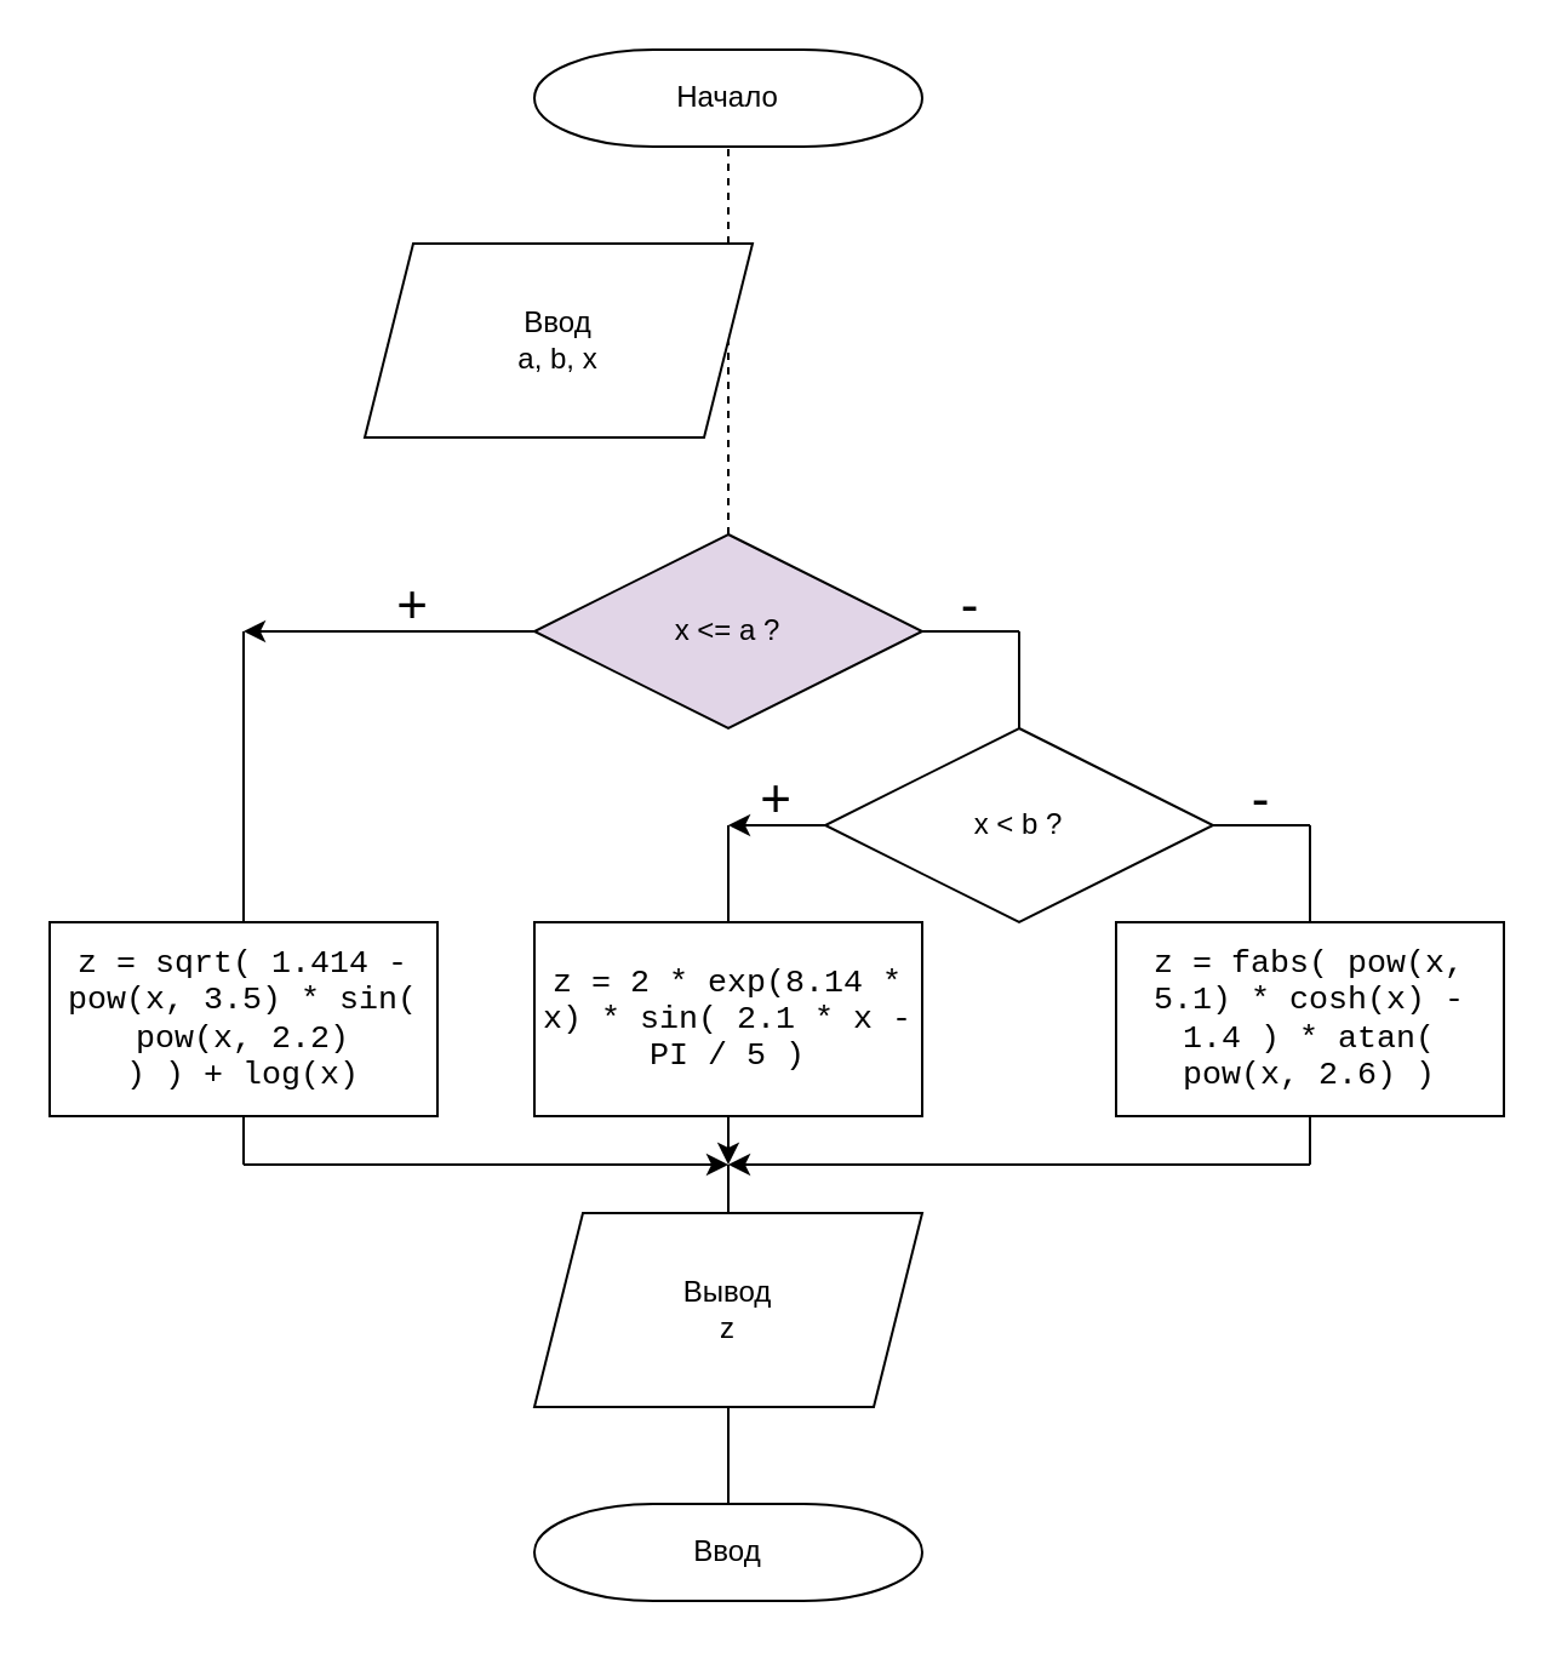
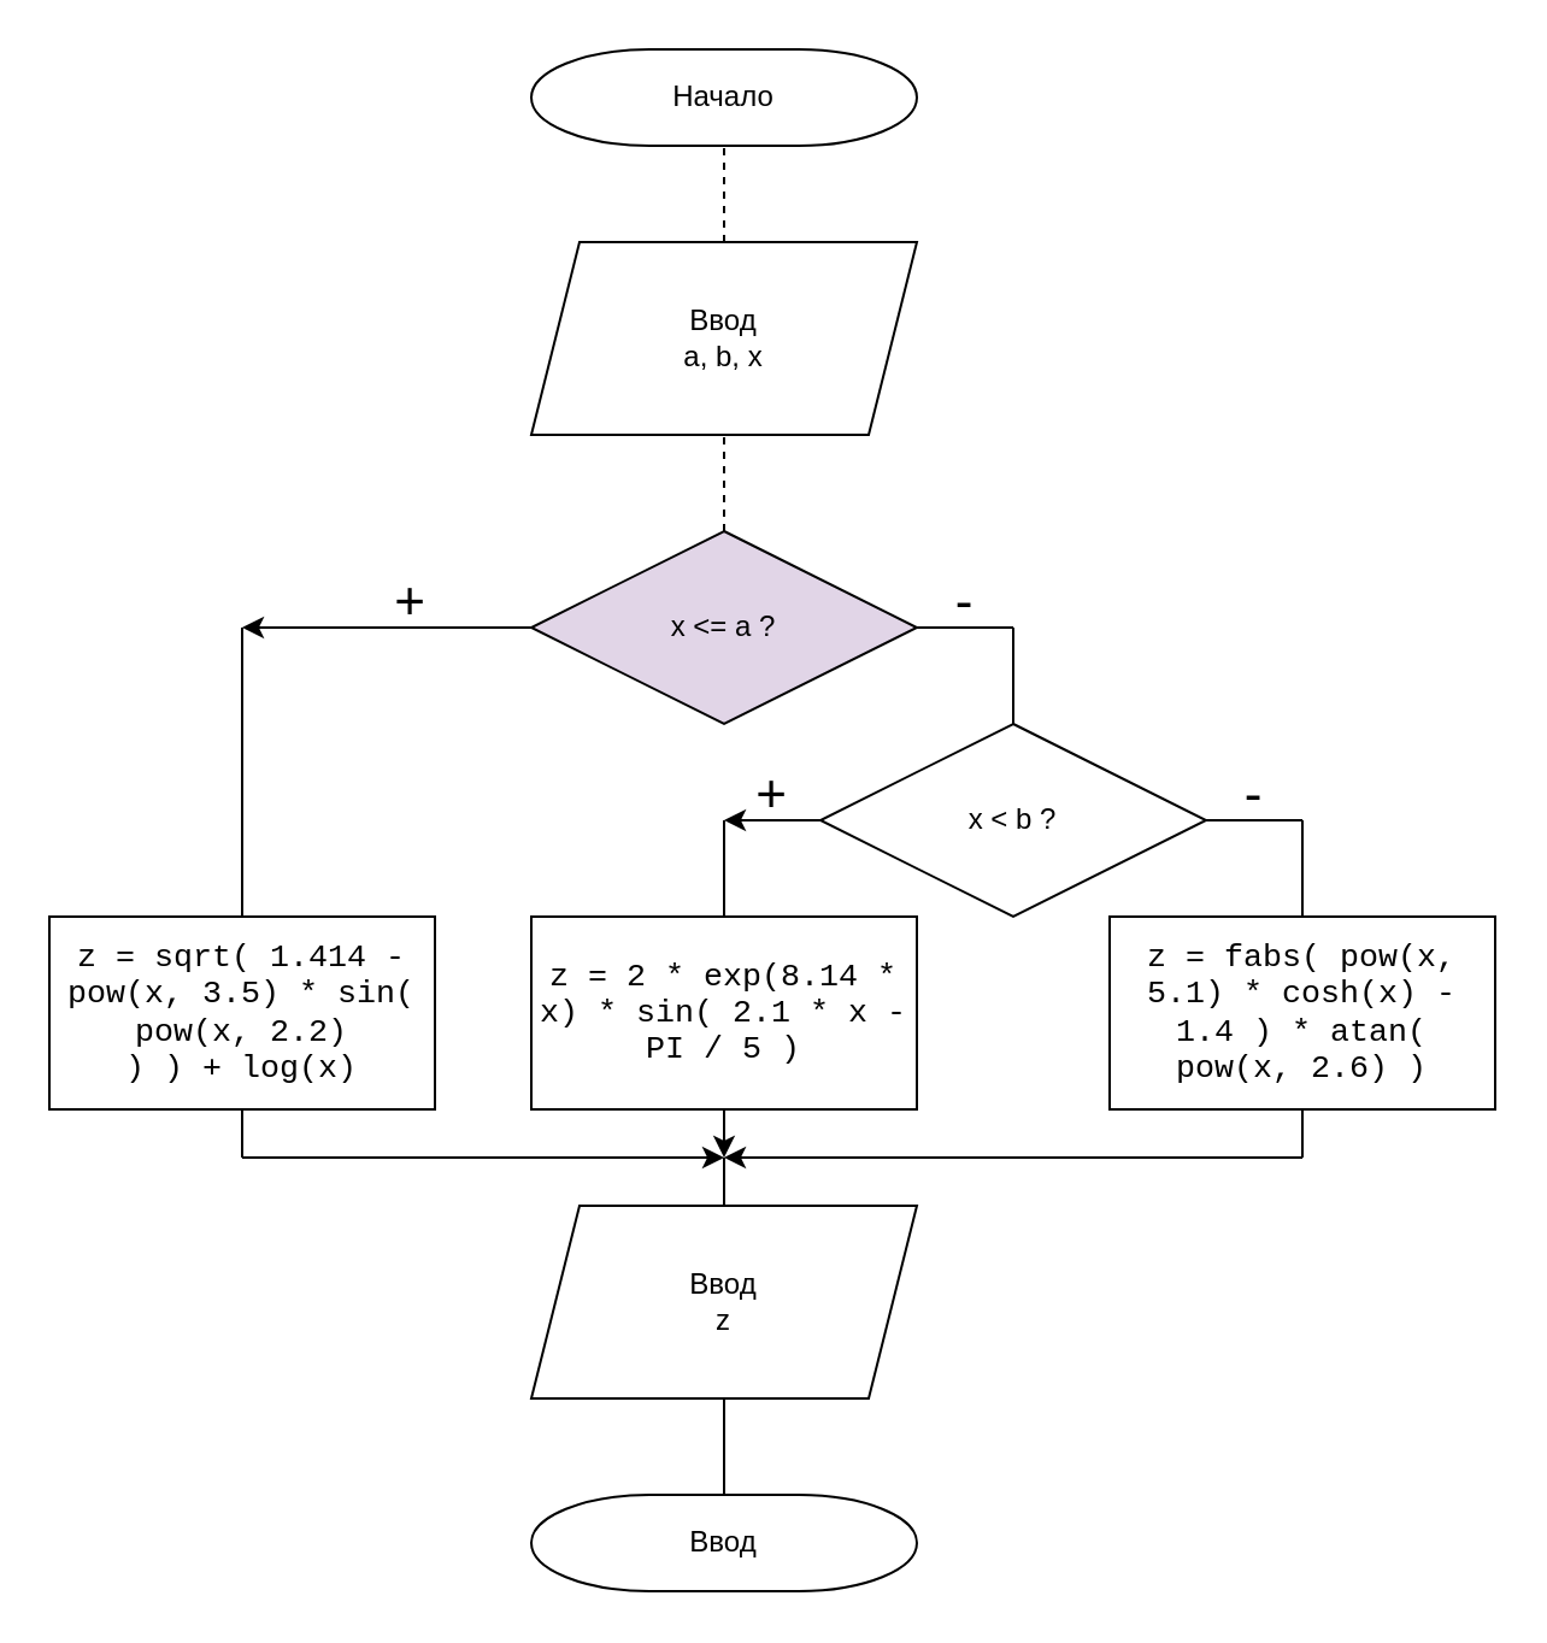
- <mxCell id="14" value="Ввод&lt;br&gt;a, b, x" style="shape=parallelogram;perimeter=parallelogramPerimeter;whiteSpace=wrap;html=1;fixedSize=1;" vertex="1" parent="1"><mxGeometry x="150" y="100" width="160" height="80" as="geometry" /></mxCell>
+ <mxCell id="14" value="Ввод&lt;br&gt;a, b, x" style="shape=parallelogram;perimeter=parallelogramPerimeter;whiteSpace=wrap;html=1;fixedSize=1;" vertex="1" parent="1"><mxGeometry x="220" y="100" width="160" height="80" as="geometry" /></mxCell>
- <mxCell id="23" value="Вывод&lt;br&gt;z" style="shape=parallelogram;perimeter=parallelogramPerimeter;whiteSpace=wrap;html=1;fixedSize=1;" vertex="1" parent="1"><mxGeometry x="220" y="500" width="160" height="80" as="geometry" /></mxCell>
+ <mxCell id="23" value="Ввод&lt;br&gt;z" style="shape=parallelogram;perimeter=parallelogramPerimeter;whiteSpace=wrap;html=1;fixedSize=1;" vertex="1" parent="1"><mxGeometry x="220" y="500" width="160" height="80" as="geometry" /></mxCell>
